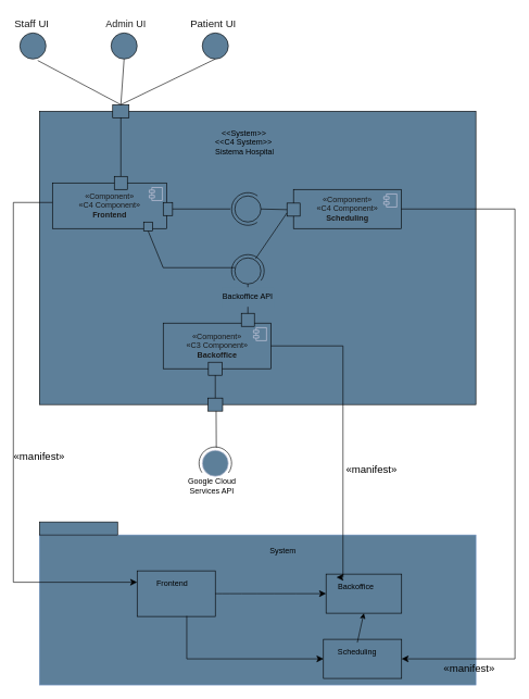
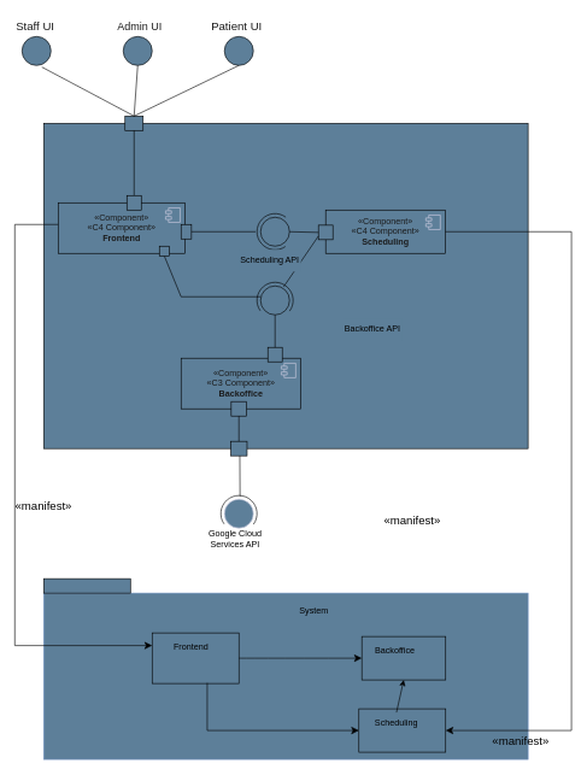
- <mxCell id="17" value="&lt;div&gt;&lt;span style=&quot;white-space: pre;&quot;&gt;&#09;&lt;/span&gt;&lt;span style=&quot;white-space: pre;&quot;&gt;&#09;&lt;/span&gt;&amp;lt;&amp;lt;System&amp;gt;&amp;gt;&lt;/div&gt;&lt;div&gt;&lt;span style=&quot;white-space: pre;&quot;&gt;&#09;&lt;/span&gt;&amp;nbsp;&amp;nbsp;&amp;nbsp;&amp;nbsp; &amp;lt;&amp;lt;C4 System&amp;gt;&amp;gt;&lt;/div&gt;&lt;div&gt;&lt;span style=&quot;white-space: pre;&quot;&gt;&#09;&lt;/span&gt;&amp;nbsp;&amp;nbsp;&amp;nbsp;&amp;nbsp; Sistema Hospital&lt;/div&gt;&lt;div&gt;&lt;br&gt;&lt;/div&gt;" style="text;html=1;whiteSpace=wrap;overflow=hidden;rounded=0;" parent="1" vertex="1"><mxGeometry x="285" y="190" width="190" height="70" as="geometry" /></mxCell>
+ <mxCell id="43" value="Scheduling API" style="text;html=1;align=center;verticalAlign=middle;whiteSpace=wrap;rounded=0;fillColor=#5D7F99;" parent="1" vertex="1"><mxGeometry x="331.24" y="345" width="84.38" height="30" as="geometry" /></mxCell>
- <mxCell id="42" value="Backoffice API" style="text;html=1;align=center;verticalAlign=middle;whiteSpace=wrap;rounded=0;fillColor=#5D7F99;" parent="1" vertex="1"><mxGeometry x="340" y="440" width="80" height="30" as="geometry" /></mxCell>
+ <mxCell id="42" value="Backoffice API" style="text;html=1;align=center;verticalAlign=middle;whiteSpace=wrap;rounded=0;fillColor=#5D7F99;" parent="1" vertex="1"><mxGeometry x="475" y="440" width="80" height="30" as="geometry" /></mxCell>
- <mxCell id="58" value="" style="edgeStyle=segmentEdgeStyle;endArrow=classic;html=1;curved=0;rounded=0;endSize=8;startSize=8;fontSize=12;entryX=0;entryY=0;entryDx=0;entryDy=0;exitX=1;exitY=0.5;exitDx=0;exitDy=0;" parent="1" source="20" target="51" edge="1"><mxGeometry width="50" height="50" relative="1" as="geometry"><mxPoint x="490" y="570" as="sourcePoint" /><mxPoint x="540" y="520" as="targetPoint" /><Array as="points"><mxPoint x="526" y="530" /></Array></mxGeometry></mxCell>
